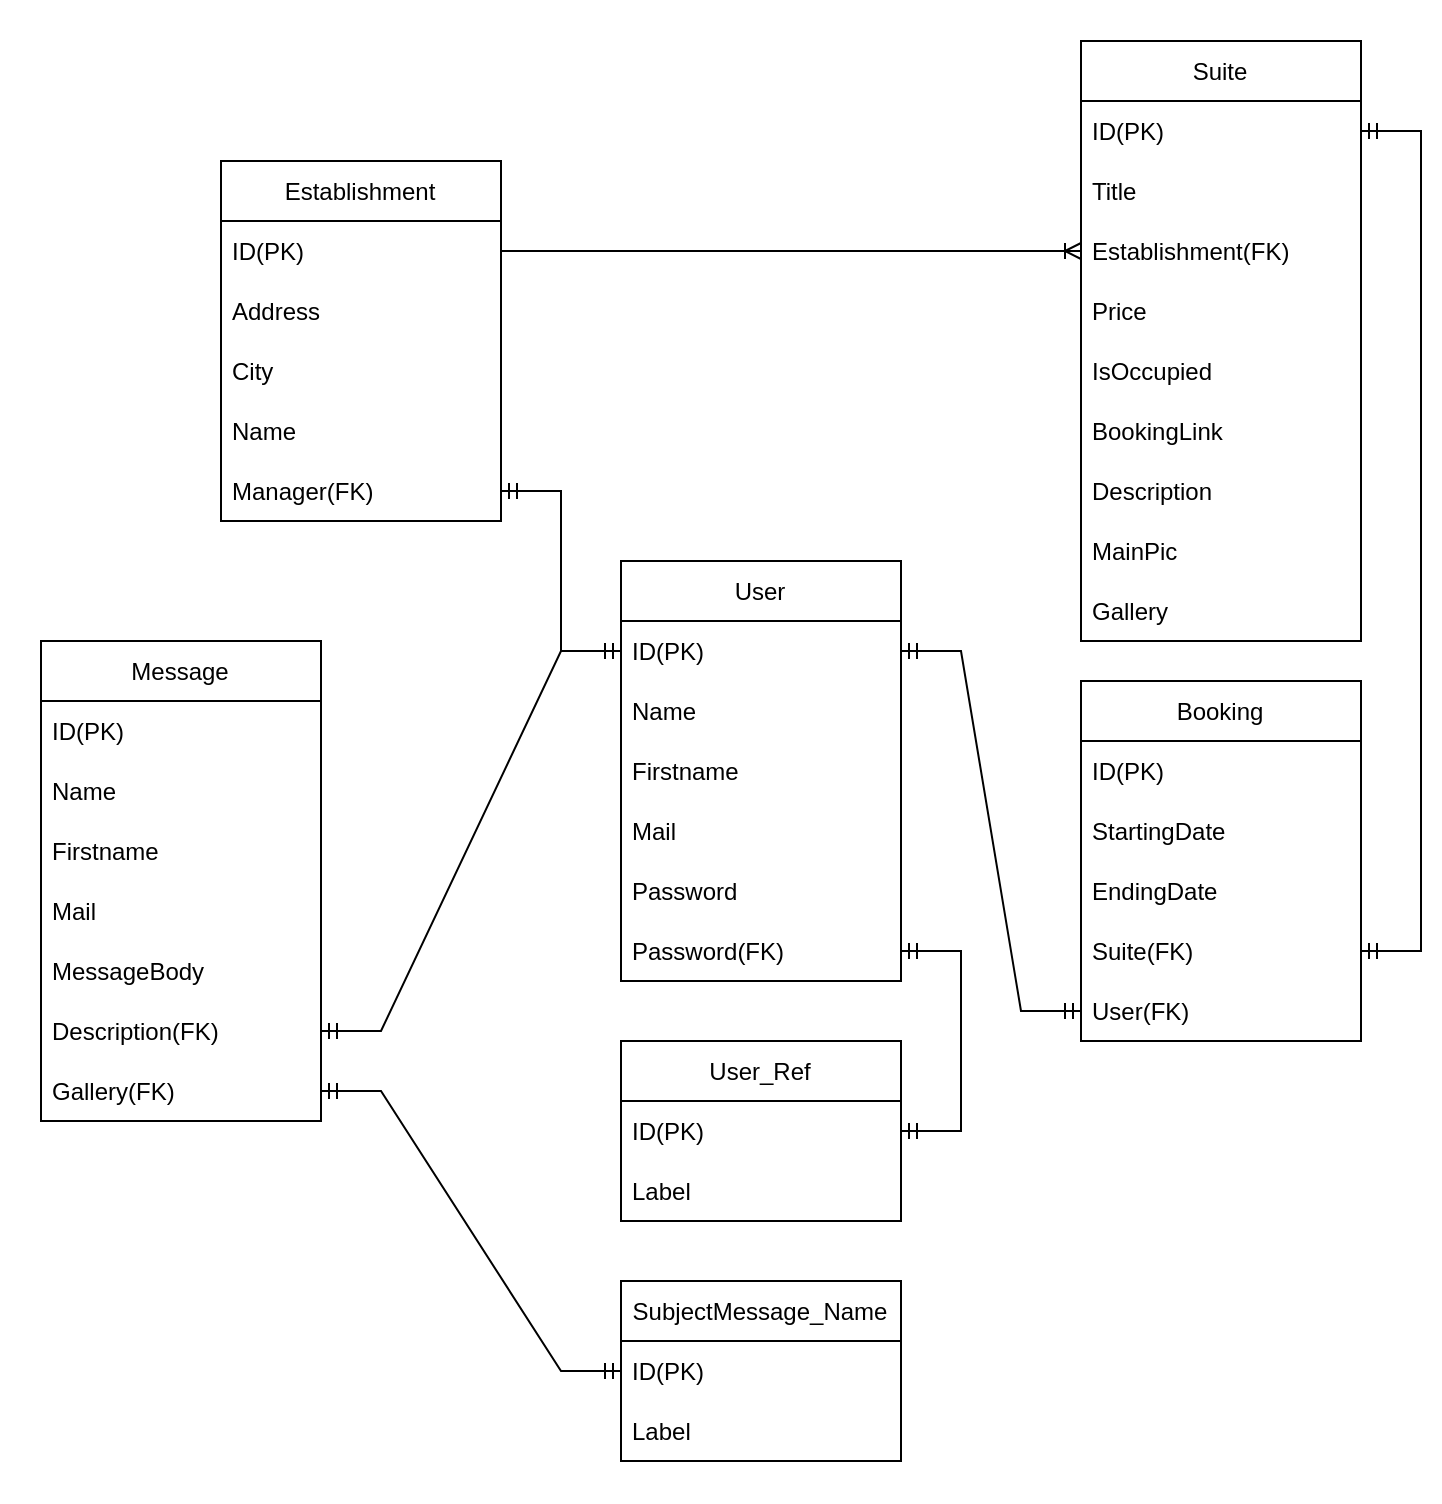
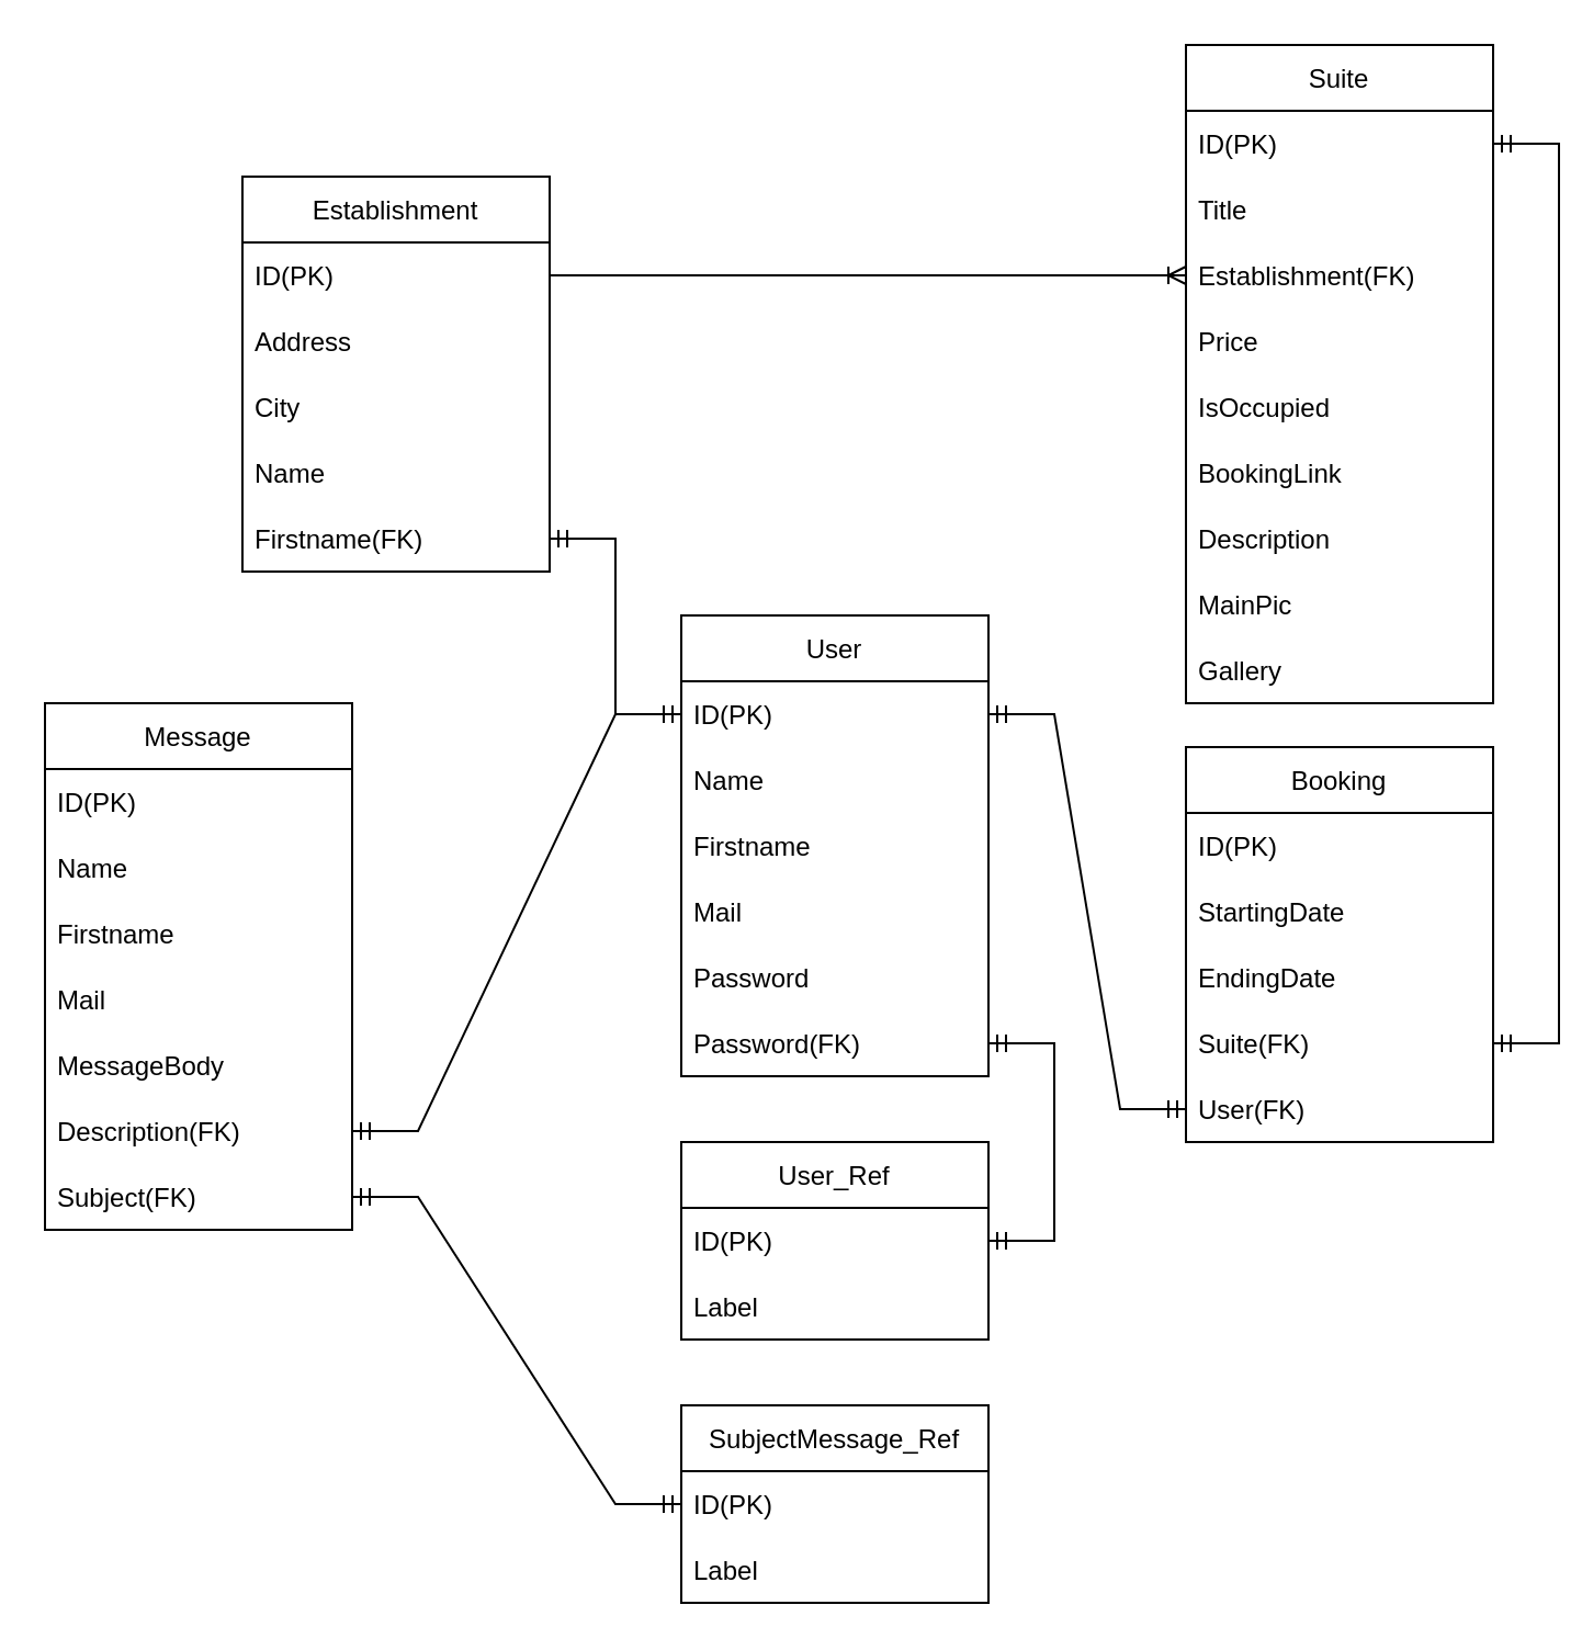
- <mxCell id="18" value="Manager(FK)" style="text;strokeColor=none;fillColor=none;align=left;verticalAlign=middle;spacingLeft=4;spacingRight=4;overflow=hidden;points=[[0,0.5],[1,0.5]];portConstraint=eastwest;rotatable=0;" vertex="1" parent="13"><mxGeometry y="150" width="140" height="30" as="geometry" /></mxCell>
+ <mxCell id="18" value="Firstname(FK)" style="text;strokeColor=none;fillColor=none;align=left;verticalAlign=middle;spacingLeft=4;spacingRight=4;overflow=hidden;points=[[0,0.5],[1,0.5]];portConstraint=eastwest;rotatable=0;" vertex="1" parent="13"><mxGeometry y="150" width="140" height="30" as="geometry" /></mxCell>
- <mxCell id="46" value="Gallery(FK)" style="text;strokeColor=none;fillColor=none;align=left;verticalAlign=middle;spacingLeft=4;spacingRight=4;overflow=hidden;points=[[0,0.5],[1,0.5]];portConstraint=eastwest;rotatable=0;" vertex="1" parent="39"><mxGeometry y="210" width="140" height="30" as="geometry" /></mxCell>
+ <mxCell id="46" value="Subject(FK)" style="text;strokeColor=none;fillColor=none;align=left;verticalAlign=middle;spacingLeft=4;spacingRight=4;overflow=hidden;points=[[0,0.5],[1,0.5]];portConstraint=eastwest;rotatable=0;" vertex="1" parent="39"><mxGeometry y="210" width="140" height="30" as="geometry" /></mxCell>
- <mxCell id="48" value="SubjectMessage_Name" style="swimlane;fontStyle=0;childLayout=stackLayout;horizontal=1;startSize=30;horizontalStack=0;resizeParent=1;resizeParentMax=0;resizeLast=0;collapsible=1;marginBottom=0;" vertex="1" parent="1"><mxGeometry x="310" y="640" width="140" height="90" as="geometry" /></mxCell>
+ <mxCell id="48" value="SubjectMessage_Ref" style="swimlane;fontStyle=0;childLayout=stackLayout;horizontal=1;startSize=30;horizontalStack=0;resizeParent=1;resizeParentMax=0;resizeLast=0;collapsible=1;marginBottom=0;" vertex="1" parent="1"><mxGeometry x="310" y="640" width="140" height="90" as="geometry" /></mxCell>
